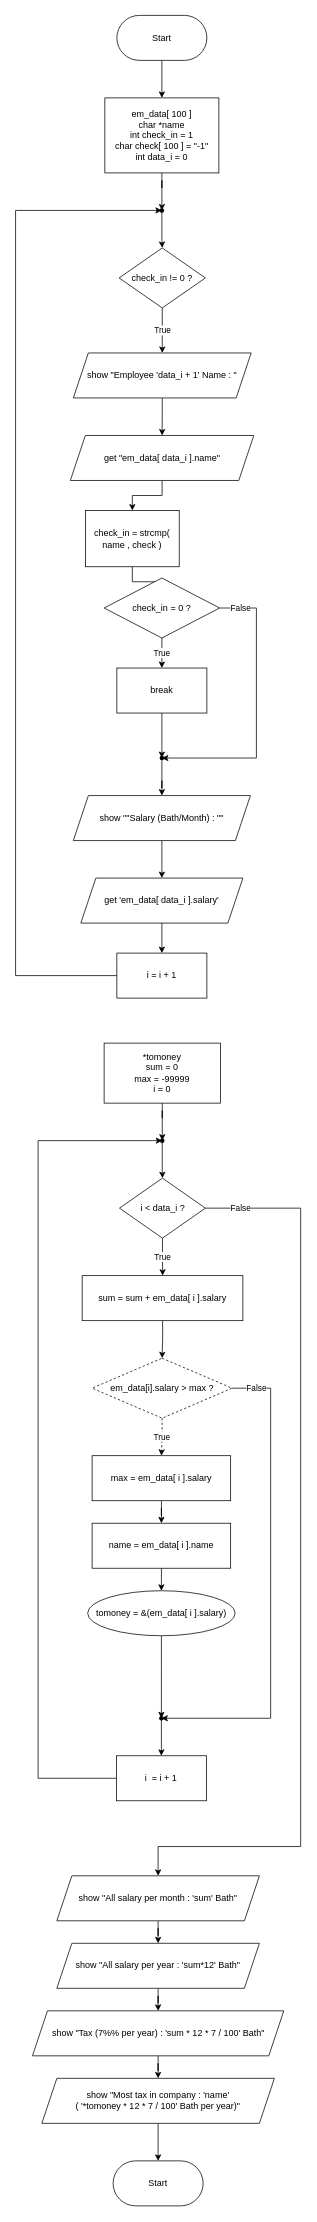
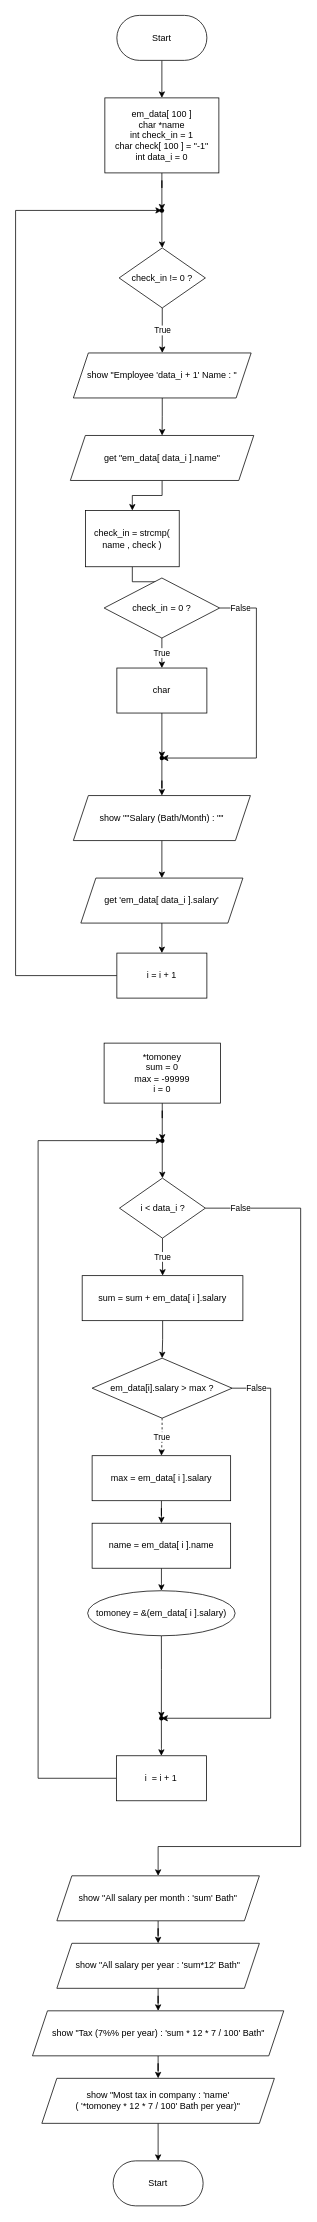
- <mxCell id="20" value="break" style="whiteSpace=wrap;html=1;" parent="1" vertex="1"><mxGeometry x="155" y="890" width="120" height="60" as="geometry" /></mxCell>
+ <mxCell id="20" value="char" style="whiteSpace=wrap;html=1;" parent="1" vertex="1"><mxGeometry x="155" y="890" width="120" height="60" as="geometry" /></mxCell>
- <mxCell id="40" value="em_data[i].salary &amp;gt; max ?" style="rhombus;whiteSpace=wrap;html=1;sketch=0;rounded=0;dashed=1;" parent="1" vertex="1"><mxGeometry x="122" y="1810" width="186.63" height="80" as="geometry" /></mxCell>
+ <mxCell id="40" value="em_data[i].salary &amp;gt; max ?" style="rhombus;whiteSpace=wrap;html=1;sketch=0;rounded=0;" parent="1" vertex="1"><mxGeometry x="122" y="1810" width="186.63" height="80" as="geometry" /></mxCell>
